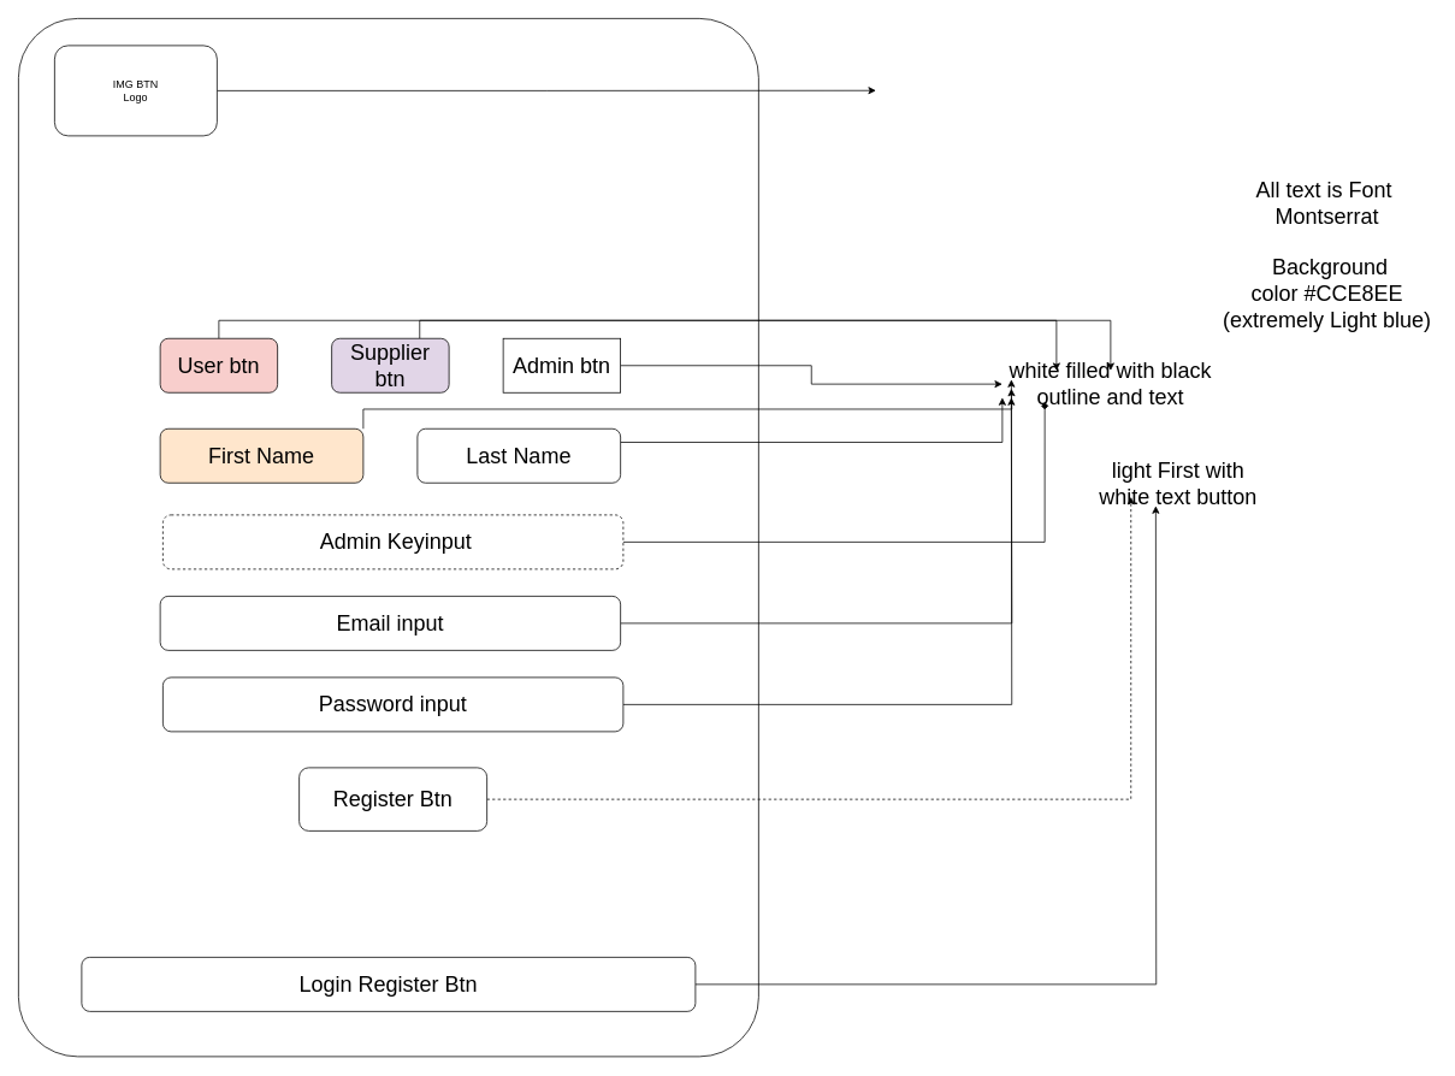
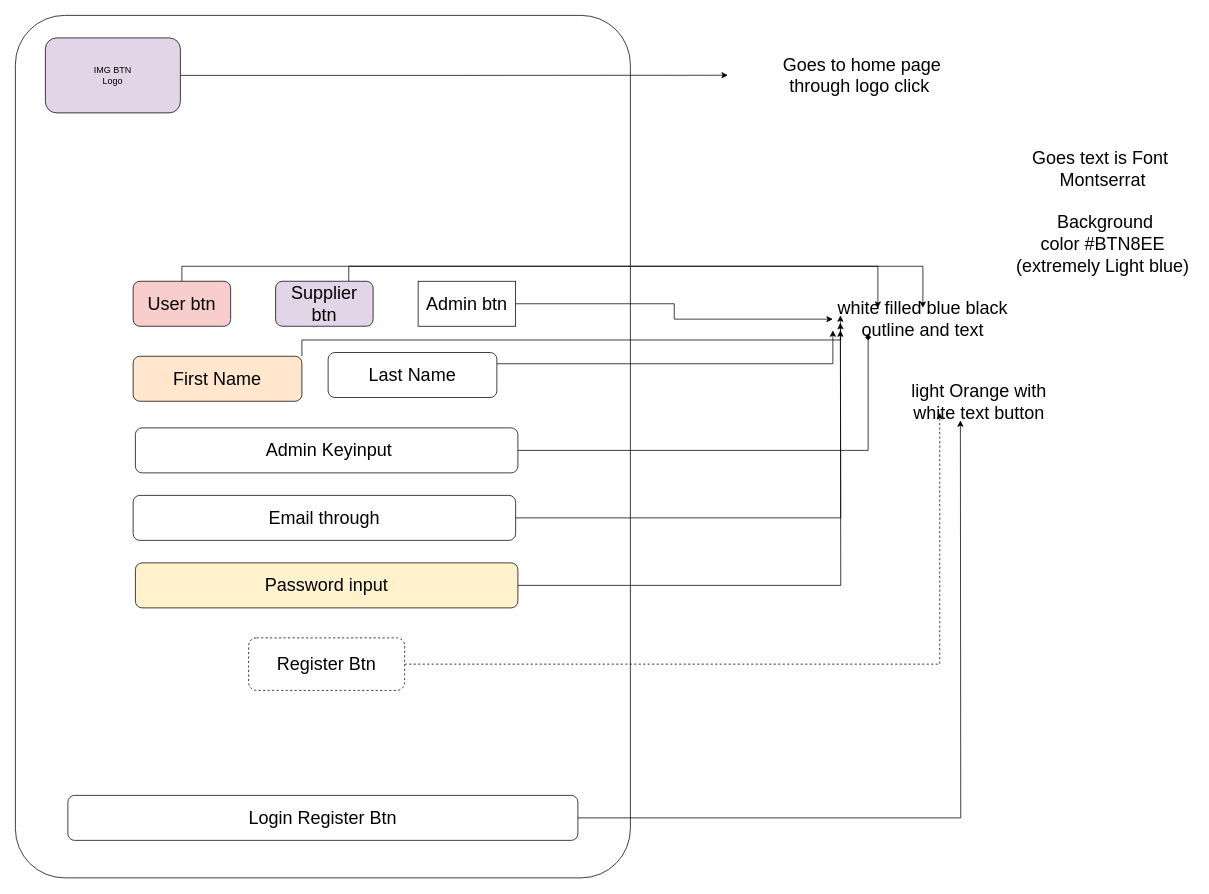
- <mxCell id="9" value="IMG BTN&lt;div&gt;Logo&lt;/div&gt;" style="rounded=1;whiteSpace=wrap;html=1;" vertex="1" parent="1"><mxGeometry x="60" y="50" width="180" height="100" as="geometry" /></mxCell>
+ <mxCell id="9" value="IMG BTN&lt;div&gt;Logo&lt;/div&gt;" style="rounded=1;whiteSpace=wrap;html=1;fillColor=#e1d5e7;" vertex="1" parent="1"><mxGeometry x="60" y="50" width="180" height="100" as="geometry" /></mxCell>
+ <mxCell id="10" value="&lt;font style=&quot;font-size: 24px;&quot;&gt;Goes to home page through logo click&amp;nbsp;&lt;/font&gt;" style="text;html=1;align=center;verticalAlign=middle;whiteSpace=wrap;rounded=0;" vertex="1" parent="1"><mxGeometry x="1039" y="85" width="220" height="30" as="geometry" /></mxCell>
- <mxCell id="27" value="&lt;font style=&quot;font-size: 24px;&quot;&gt;All text is Font&amp;nbsp;&lt;/font&gt;&lt;div&gt;&lt;font style=&quot;&quot;&gt;&lt;font style=&quot;font-size: 24px;&quot;&gt;Montserrat&lt;/font&gt;&lt;br&gt;&lt;/font&gt;&lt;/div&gt;" style="text;strokeColor=none;align=center;fillColor=none;html=1;verticalAlign=middle;whiteSpace=wrap;rounded=0;" vertex="1" parent="1"><mxGeometry x="1350" y="180" width="240" height="90" as="geometry" /></mxCell>
+ <mxCell id="27" value="&lt;font style=&quot;font-size: 24px;&quot;&gt;Goes text is Font&amp;nbsp;&lt;/font&gt;&lt;div&gt;&lt;font style=&quot;&quot;&gt;&lt;font style=&quot;font-size: 24px;&quot;&gt;Montserrat&lt;/font&gt;&lt;br&gt;&lt;/font&gt;&lt;/div&gt;" style="text;strokeColor=none;align=center;fillColor=none;html=1;verticalAlign=middle;whiteSpace=wrap;rounded=0;" vertex="1" parent="1"><mxGeometry x="1350" y="180" width="240" height="90" as="geometry" /></mxCell>
- <mxCell id="26" value="&lt;font style=&quot;font-size: 24px;&quot;&gt;&amp;nbsp;Background color&amp;nbsp;#CCE8EE (extremely Light blue)&lt;/font&gt;" style="text;strokeColor=none;align=center;fillColor=none;html=1;verticalAlign=middle;whiteSpace=wrap;rounded=0;" vertex="1" parent="1"><mxGeometry x="1350" y="260" width="240" height="130" as="geometry" /></mxCell>
+ <mxCell id="26" value="&lt;font style=&quot;font-size: 24px;&quot;&gt;&amp;nbsp;Background color&amp;nbsp;#BTN8EE (extremely Light blue)&lt;/font&gt;" style="text;strokeColor=none;align=center;fillColor=none;html=1;verticalAlign=middle;whiteSpace=wrap;rounded=0;" vertex="1" parent="1"><mxGeometry x="1350" y="260" width="240" height="130" as="geometry" /></mxCell>
- <mxCell id="3" value="&lt;font style=&quot;font-size: 24px;&quot;&gt;white filled with black outline and text&lt;/font&gt;" style="text;strokeColor=none;align=center;fillColor=none;html=1;verticalAlign=middle;whiteSpace=wrap;rounded=0;" vertex="1" parent="1"><mxGeometry x="1110" y="410" width="240" height="30" as="geometry" /></mxCell>
+ <mxCell id="3" value="&lt;font style=&quot;font-size: 24px;&quot;&gt;white filled blue black outline and text&lt;/font&gt;" style="text;strokeColor=none;align=center;fillColor=none;html=1;verticalAlign=middle;whiteSpace=wrap;rounded=0;" vertex="1" parent="1"><mxGeometry x="1110" y="410" width="240" height="30" as="geometry" /></mxCell>
- <mxCell id="23" value="Last Name" style="rounded=1;whiteSpace=wrap;html=1;fontSize=24;" vertex="1" parent="1"><mxGeometry x="462" y="474.5" width="225" height="60" as="geometry" /></mxCell>
+ <mxCell id="23" value="Last Name" style="rounded=1;whiteSpace=wrap;html=1;fontSize=24;" vertex="1" parent="1"><mxGeometry x="437" y="469.5" width="225" height="60" as="geometry" /></mxCell>
- <mxCell id="13" value="&lt;font style=&quot;font-size: 24px;&quot;&gt;light First with white text button&lt;/font&gt;" style="text;strokeColor=none;align=center;fillColor=none;html=1;verticalAlign=middle;whiteSpace=wrap;rounded=0;" vertex="1" parent="1"><mxGeometry x="1200" y="520" width="210" height="30" as="geometry" /></mxCell>
+ <mxCell id="13" value="&lt;font style=&quot;font-size: 24px;&quot;&gt;light Orange with white text button&lt;/font&gt;" style="text;strokeColor=none;align=center;fillColor=none;html=1;verticalAlign=middle;whiteSpace=wrap;rounded=0;" vertex="1" parent="1"><mxGeometry x="1200" y="520" width="210" height="30" as="geometry" /></mxCell>
- <mxCell id="28" value="&amp;nbsp;Admin Keyinput" style="rounded=1;whiteSpace=wrap;html=1;fontSize=24;dashed=1;" vertex="1" parent="1"><mxGeometry x="180" y="570" width="510" height="60" as="geometry" /></mxCell>
+ <mxCell id="28" value="&amp;nbsp;Admin Keyinput" style="rounded=1;whiteSpace=wrap;html=1;fontSize=24;" vertex="1" parent="1"><mxGeometry x="180" y="570" width="510" height="60" as="geometry" /></mxCell>
- <mxCell id="7" value="Email input" style="rounded=1;whiteSpace=wrap;html=1;fontSize=24;" vertex="1" parent="1"><mxGeometry x="177" y="660" width="510" height="60" as="geometry" /></mxCell>
+ <mxCell id="7" value="Email through" style="rounded=1;whiteSpace=wrap;html=1;fontSize=24;" vertex="1" parent="1"><mxGeometry x="177" y="660" width="510" height="60" as="geometry" /></mxCell>
- <mxCell id="5" value="Password input" style="rounded=1;whiteSpace=wrap;html=1;fontSize=24;" vertex="1" parent="1"><mxGeometry x="180" y="750" width="510" height="60" as="geometry" /></mxCell>
+ <mxCell id="5" value="Password input" style="rounded=1;whiteSpace=wrap;html=1;fontSize=24;fillColor=#fff2cc;" vertex="1" parent="1"><mxGeometry x="180" y="750" width="510" height="60" as="geometry" /></mxCell>
- <mxCell id="25" value="&lt;span style=&quot;font-size: 24px;&quot;&gt;Register Btn&lt;/span&gt;" style="rounded=1;whiteSpace=wrap;html=1;" vertex="1" parent="1"><mxGeometry x="331" y="850" width="208" height="70" as="geometry" /></mxCell>
+ <mxCell id="25" value="&lt;span style=&quot;font-size: 24px;&quot;&gt;Register Btn&lt;/span&gt;" style="rounded=1;whiteSpace=wrap;html=1;dashed=1;" vertex="1" parent="1"><mxGeometry x="331" y="850" width="208" height="70" as="geometry" /></mxCell>
